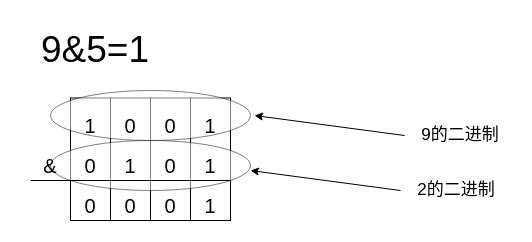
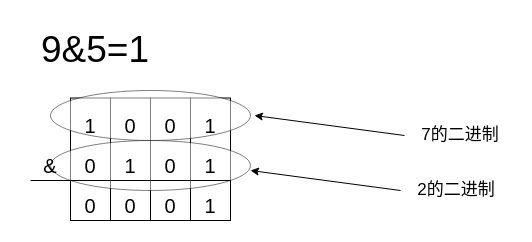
- <mxCell id="24" value="&lt;font style=&quot;font-size: 17px;&quot;&gt;9的二进制&lt;/font&gt;" style="text;strokeColor=none;align=center;fillColor=none;html=1;verticalAlign=middle;whiteSpace=wrap;rounded=0;" vertex="1" parent="1"><mxGeometry x="410" y="120" width="100" height="30" as="geometry" /></mxCell>
+ <mxCell id="24" value="&lt;font style=&quot;font-size: 17px;&quot;&gt;7的二进制&lt;/font&gt;" style="text;strokeColor=none;align=center;fillColor=none;html=1;verticalAlign=middle;whiteSpace=wrap;rounded=0;" vertex="1" parent="1"><mxGeometry x="410" y="120" width="100" height="30" as="geometry" /></mxCell>
